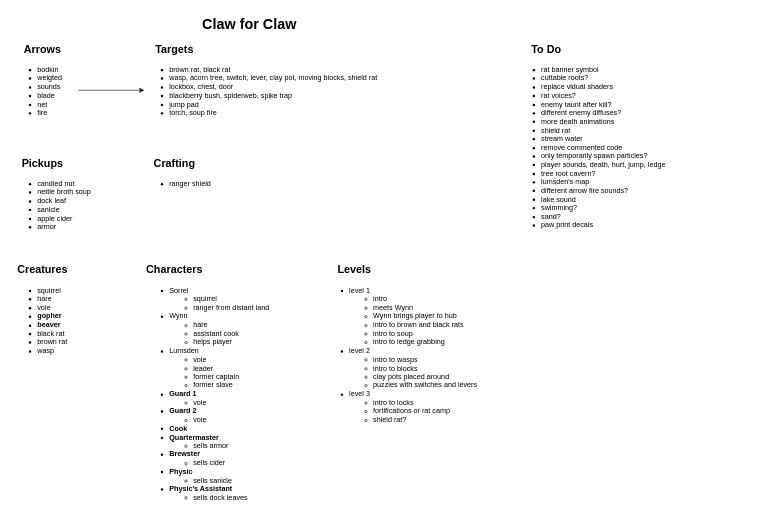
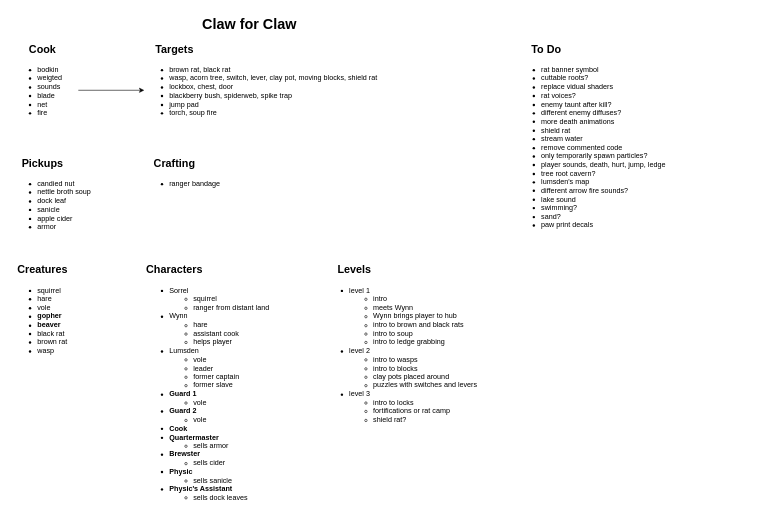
- <mxCell id="5" value="&lt;font style=&quot;font-size: 18px;&quot;&gt;Arrows&lt;/font&gt;" style="text;strokeColor=none;fillColor=none;html=1;fontSize=24;fontStyle=1;verticalAlign=middle;align=center;" parent="1" vertex="1"><mxGeometry x="20" y="60" width="100" height="40" as="geometry" /></mxCell>
+ <mxCell id="5" value="&lt;font style=&quot;font-size: 18px;&quot;&gt;Cook&lt;/font&gt;" style="text;strokeColor=none;fillColor=none;html=1;fontSize=24;fontStyle=1;verticalAlign=middle;align=center;" parent="1" vertex="1"><mxGeometry x="20" y="60" width="100" height="40" as="geometry" /></mxCell>
- <mxCell id="10" value="&lt;ul&gt;&lt;li&gt;ranger shield&lt;/li&gt;&lt;/ul&gt;" style="text;html=1;align=left;verticalAlign=top;whiteSpace=wrap;rounded=0;" parent="1" vertex="1"><mxGeometry x="240" y="280" width="140" height="120" as="geometry" /></mxCell>
+ <mxCell id="10" value="&lt;ul&gt;&lt;li&gt;ranger bandage&lt;/li&gt;&lt;/ul&gt;" style="text;html=1;align=left;verticalAlign=top;whiteSpace=wrap;rounded=0;" parent="1" vertex="1"><mxGeometry x="240" y="280" width="140" height="120" as="geometry" /></mxCell>
